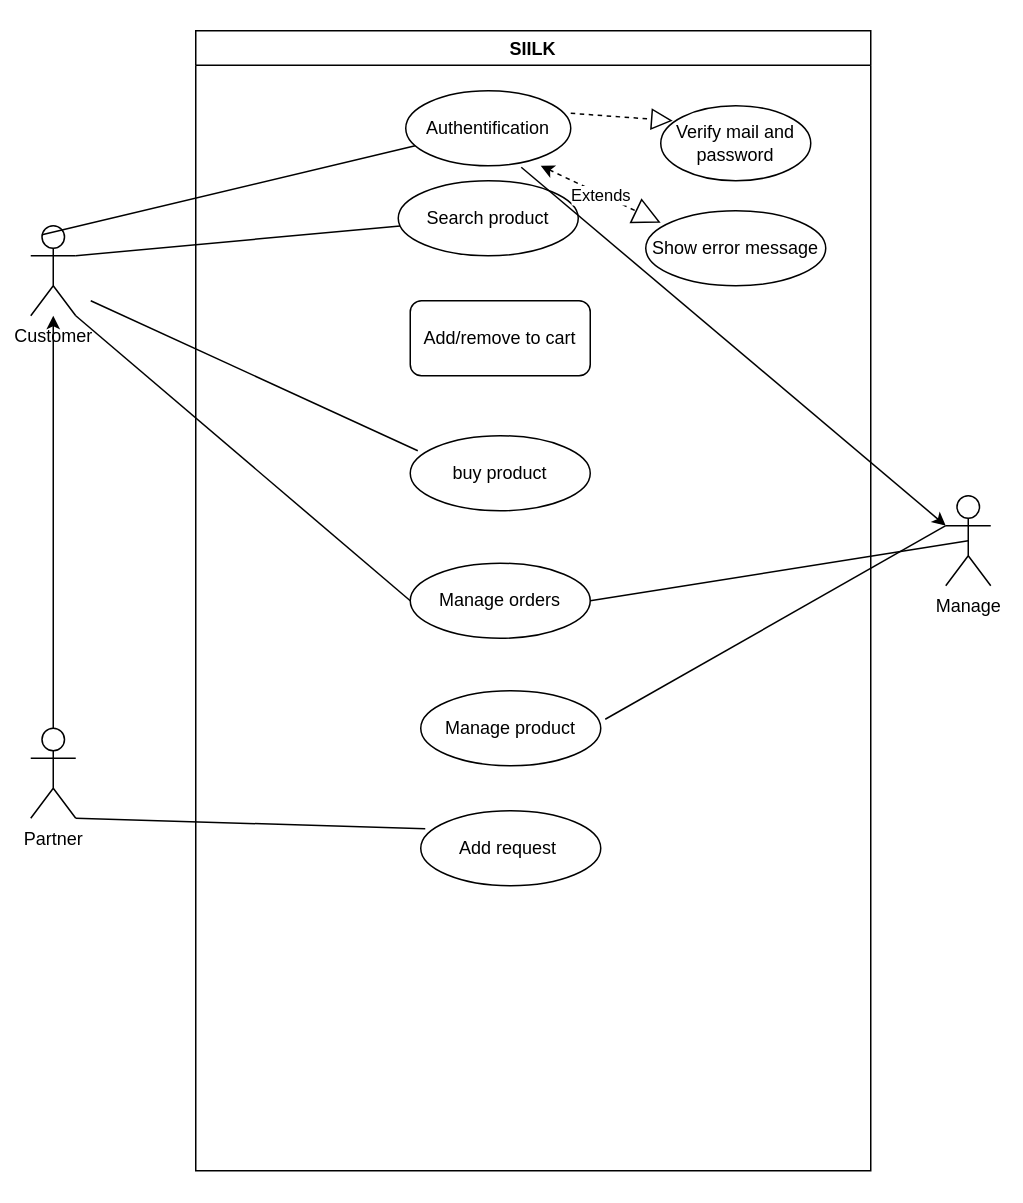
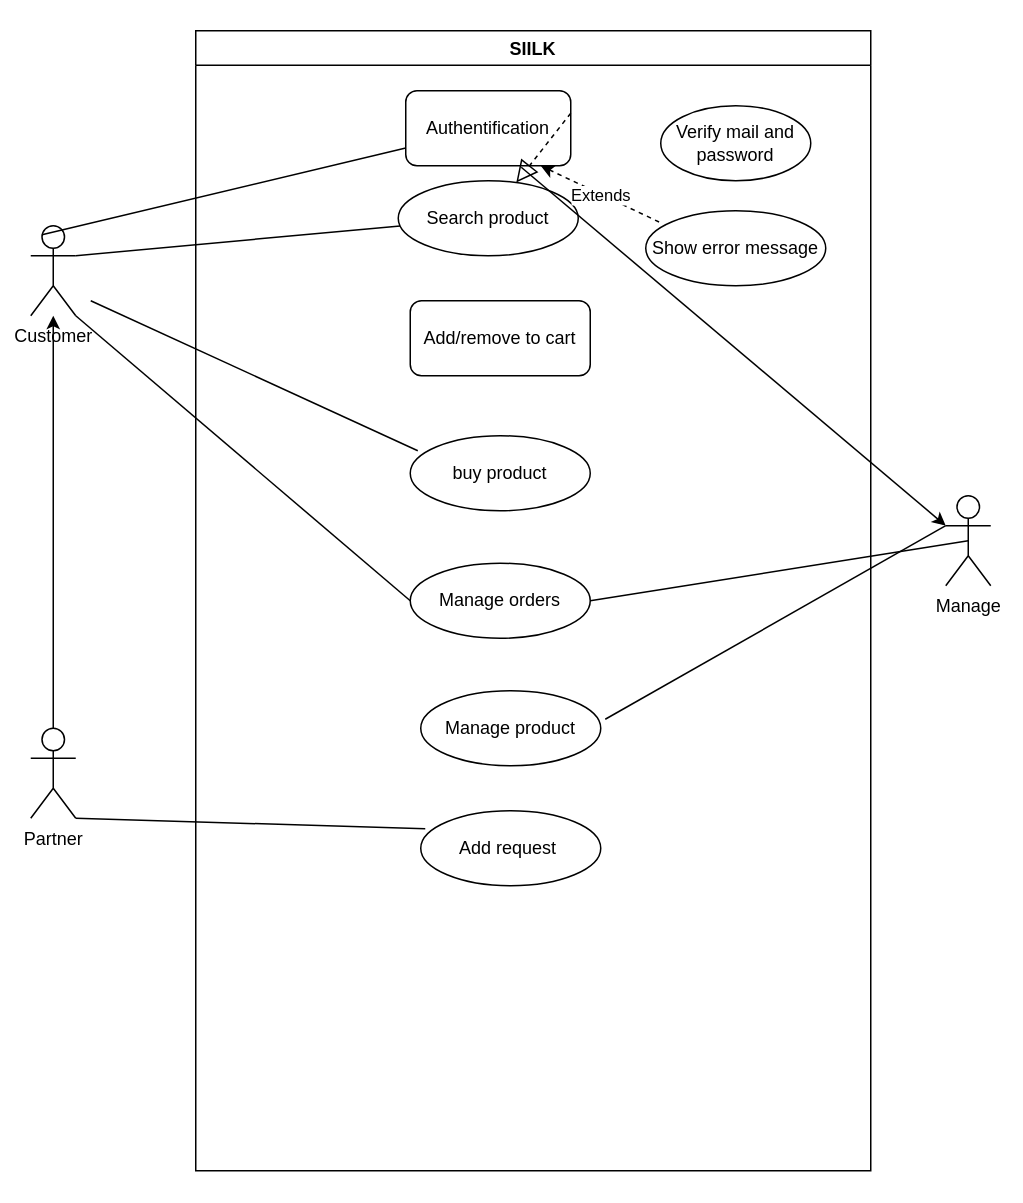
- <mxCell id="12" value="" style="endArrow=block;dashed=1;endFill=0;endSize=12;html=1;entryX=0.08;entryY=0.2;entryDx=0;entryDy=0;entryPerimeter=0;exitX=1;exitY=0.3;exitDx=0;exitDy=0;exitPerimeter=0;" parent="2" source="3" target="10" edge="1"><mxGeometry width="160" relative="1" as="geometry"><mxPoint x="170" y="80" as="sourcePoint" /><mxPoint x="330" y="80" as="targetPoint" /></mxGeometry></mxCell>
+ <mxCell id="12" value="" style="endArrow=block;dashed=1;endFill=0;endSize=12;html=1;exitX=1;exitY=0.3;exitDx=0;exitDy=0;exitPerimeter=0;" parent="2" source="3" target="4" edge="1"><mxGeometry width="160" relative="1" as="geometry"><mxPoint x="170" y="80" as="sourcePoint" /><mxPoint x="330" y="80" as="targetPoint" /></mxGeometry></mxCell>
- <mxCell id="3" value="Authentification" style="ellipse;whiteSpace=wrap;html=1;" parent="2" vertex="1"><mxGeometry x="140" y="40" width="110" height="50" as="geometry" /></mxCell>
+ <mxCell id="3" value="Authentification" style="whiteSpace=wrap;html=1;rounded=1;" parent="2" vertex="1"><mxGeometry x="140" y="40" width="110" height="50" as="geometry" /></mxCell>
- <mxCell id="13" value="Extends" style="endArrow=block;endSize=16;endFill=0;html=1;startArrow=classic;startFill=1;dashed=1;exitX=0.818;exitY=1;exitDx=0;exitDy=0;exitPerimeter=0;entryX=0.083;entryY=0.16;entryDx=0;entryDy=0;entryPerimeter=0;" parent="2" source="3" target="11" edge="1"><mxGeometry x="0.01" y="-1" width="160" relative="1" as="geometry"><mxPoint x="180" y="130" as="sourcePoint" /><mxPoint x="340" y="130" as="targetPoint" /><mxPoint as="offset" /></mxGeometry></mxCell>
+ <mxCell id="13" value="Extends" style="endArrow=none;endSize=16;endFill=0;html=1;startArrow=classic;startFill=1;dashed=1;exitX=0.818;exitY=1;exitDx=0;exitDy=0;exitPerimeter=0;entryX=0.083;entryY=0.16;entryDx=0;entryDy=0;entryPerimeter=0;" parent="2" source="3" target="11" edge="1"><mxGeometry x="0.01" y="-1" width="160" relative="1" as="geometry"><mxPoint x="180" y="130" as="sourcePoint" /><mxPoint x="340" y="130" as="targetPoint" /><mxPoint as="offset" /></mxGeometry></mxCell>
